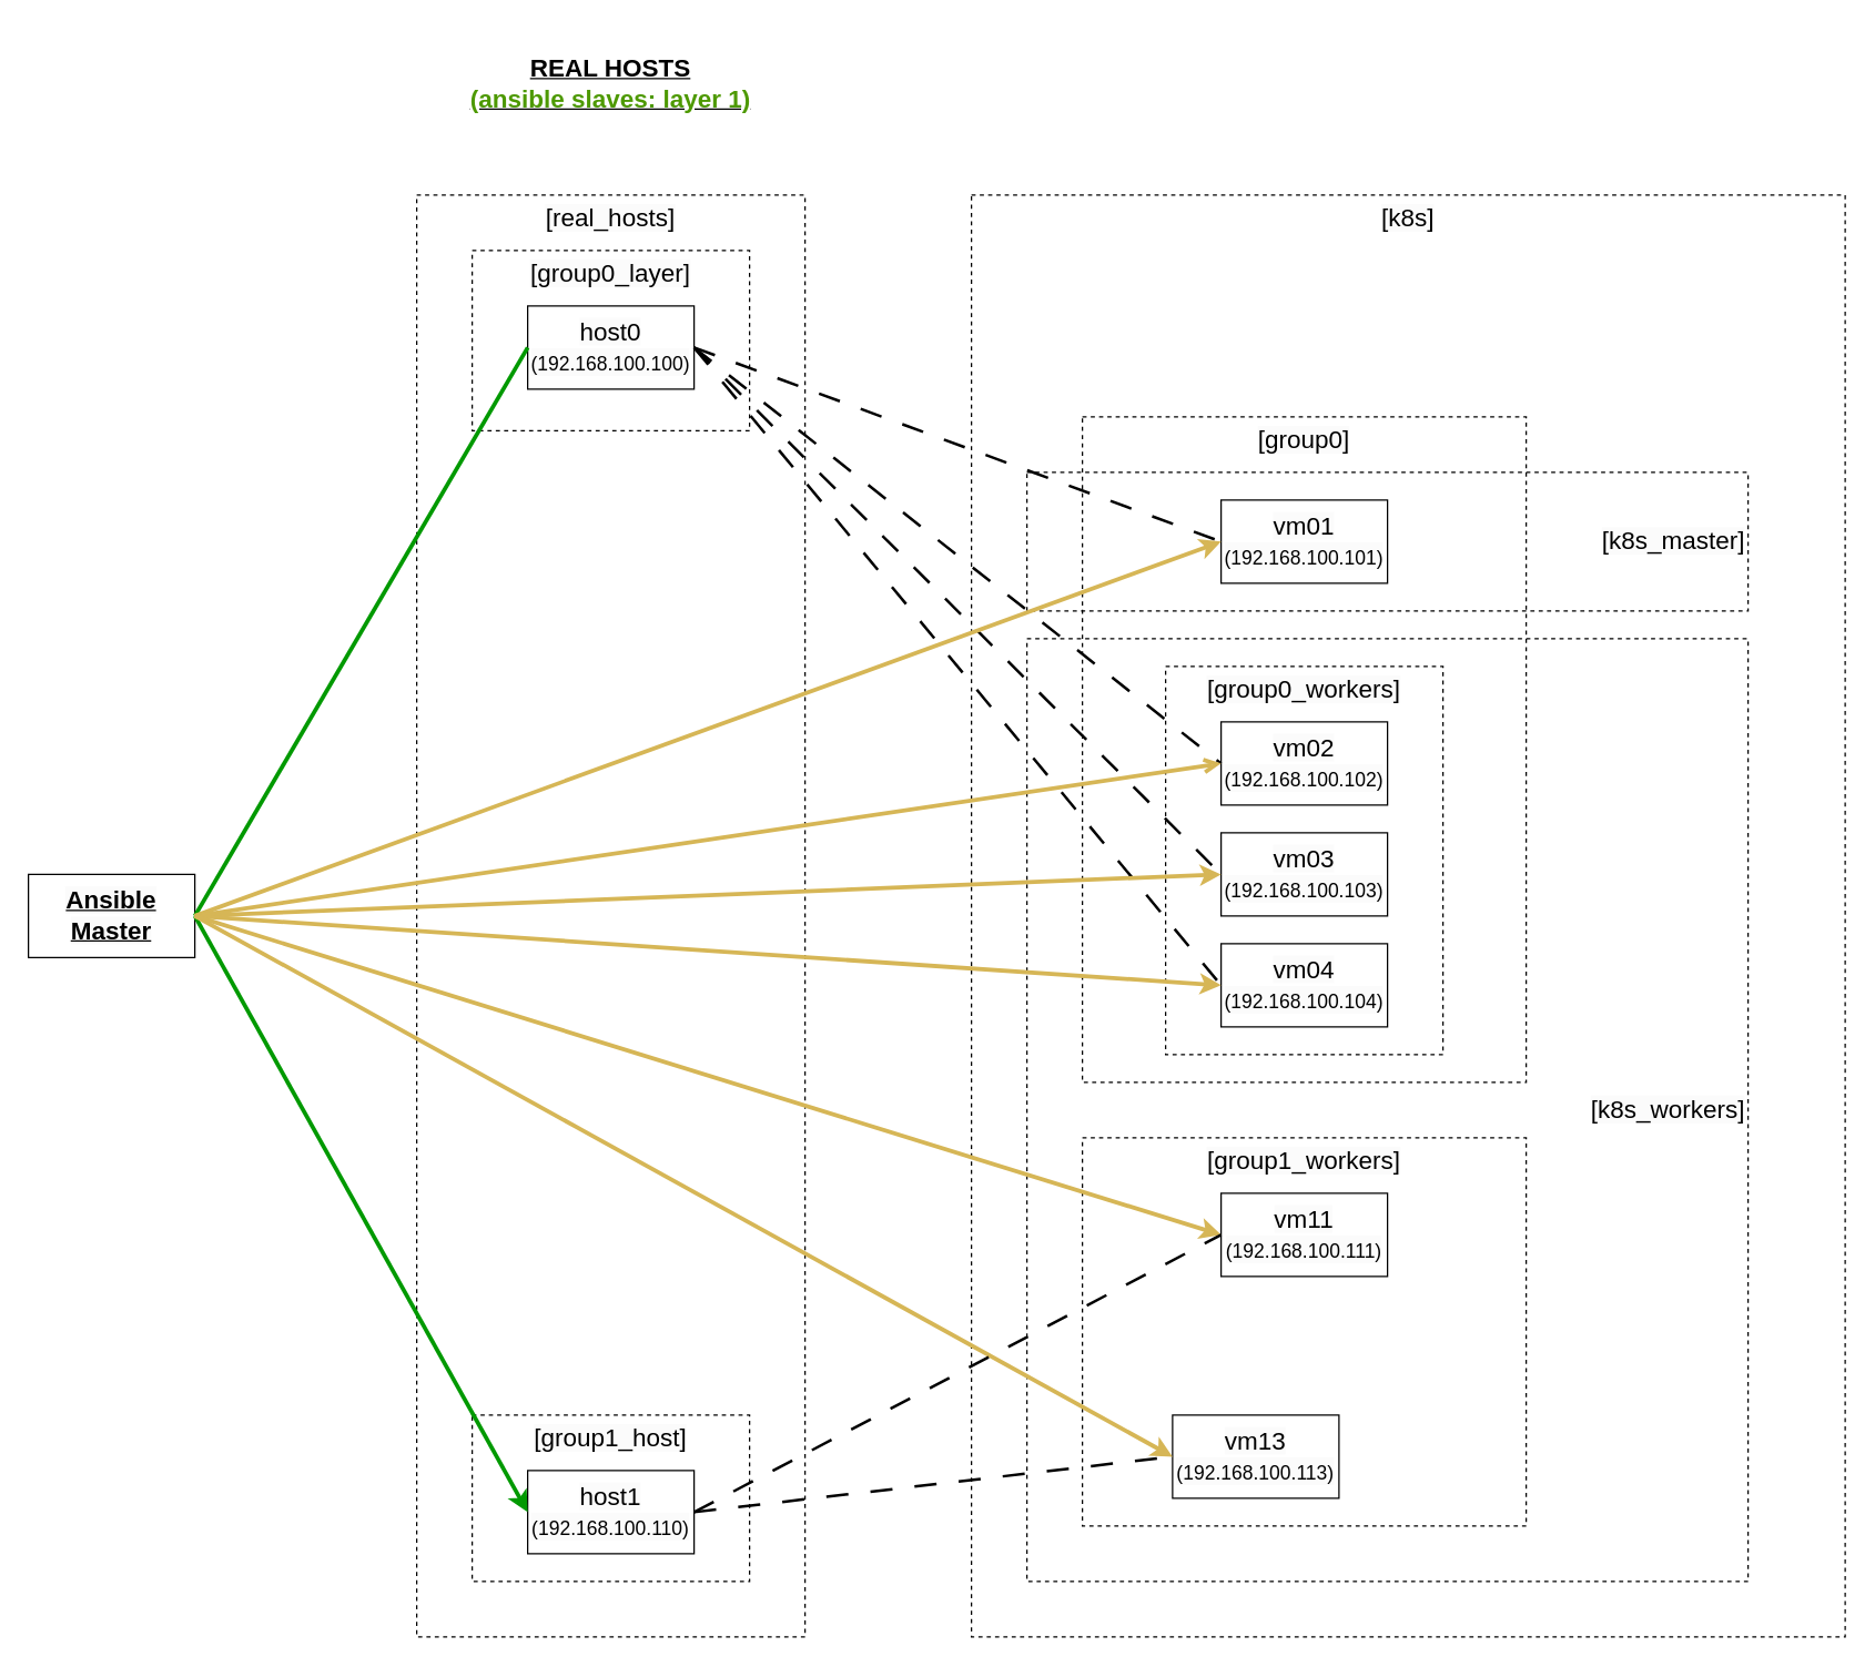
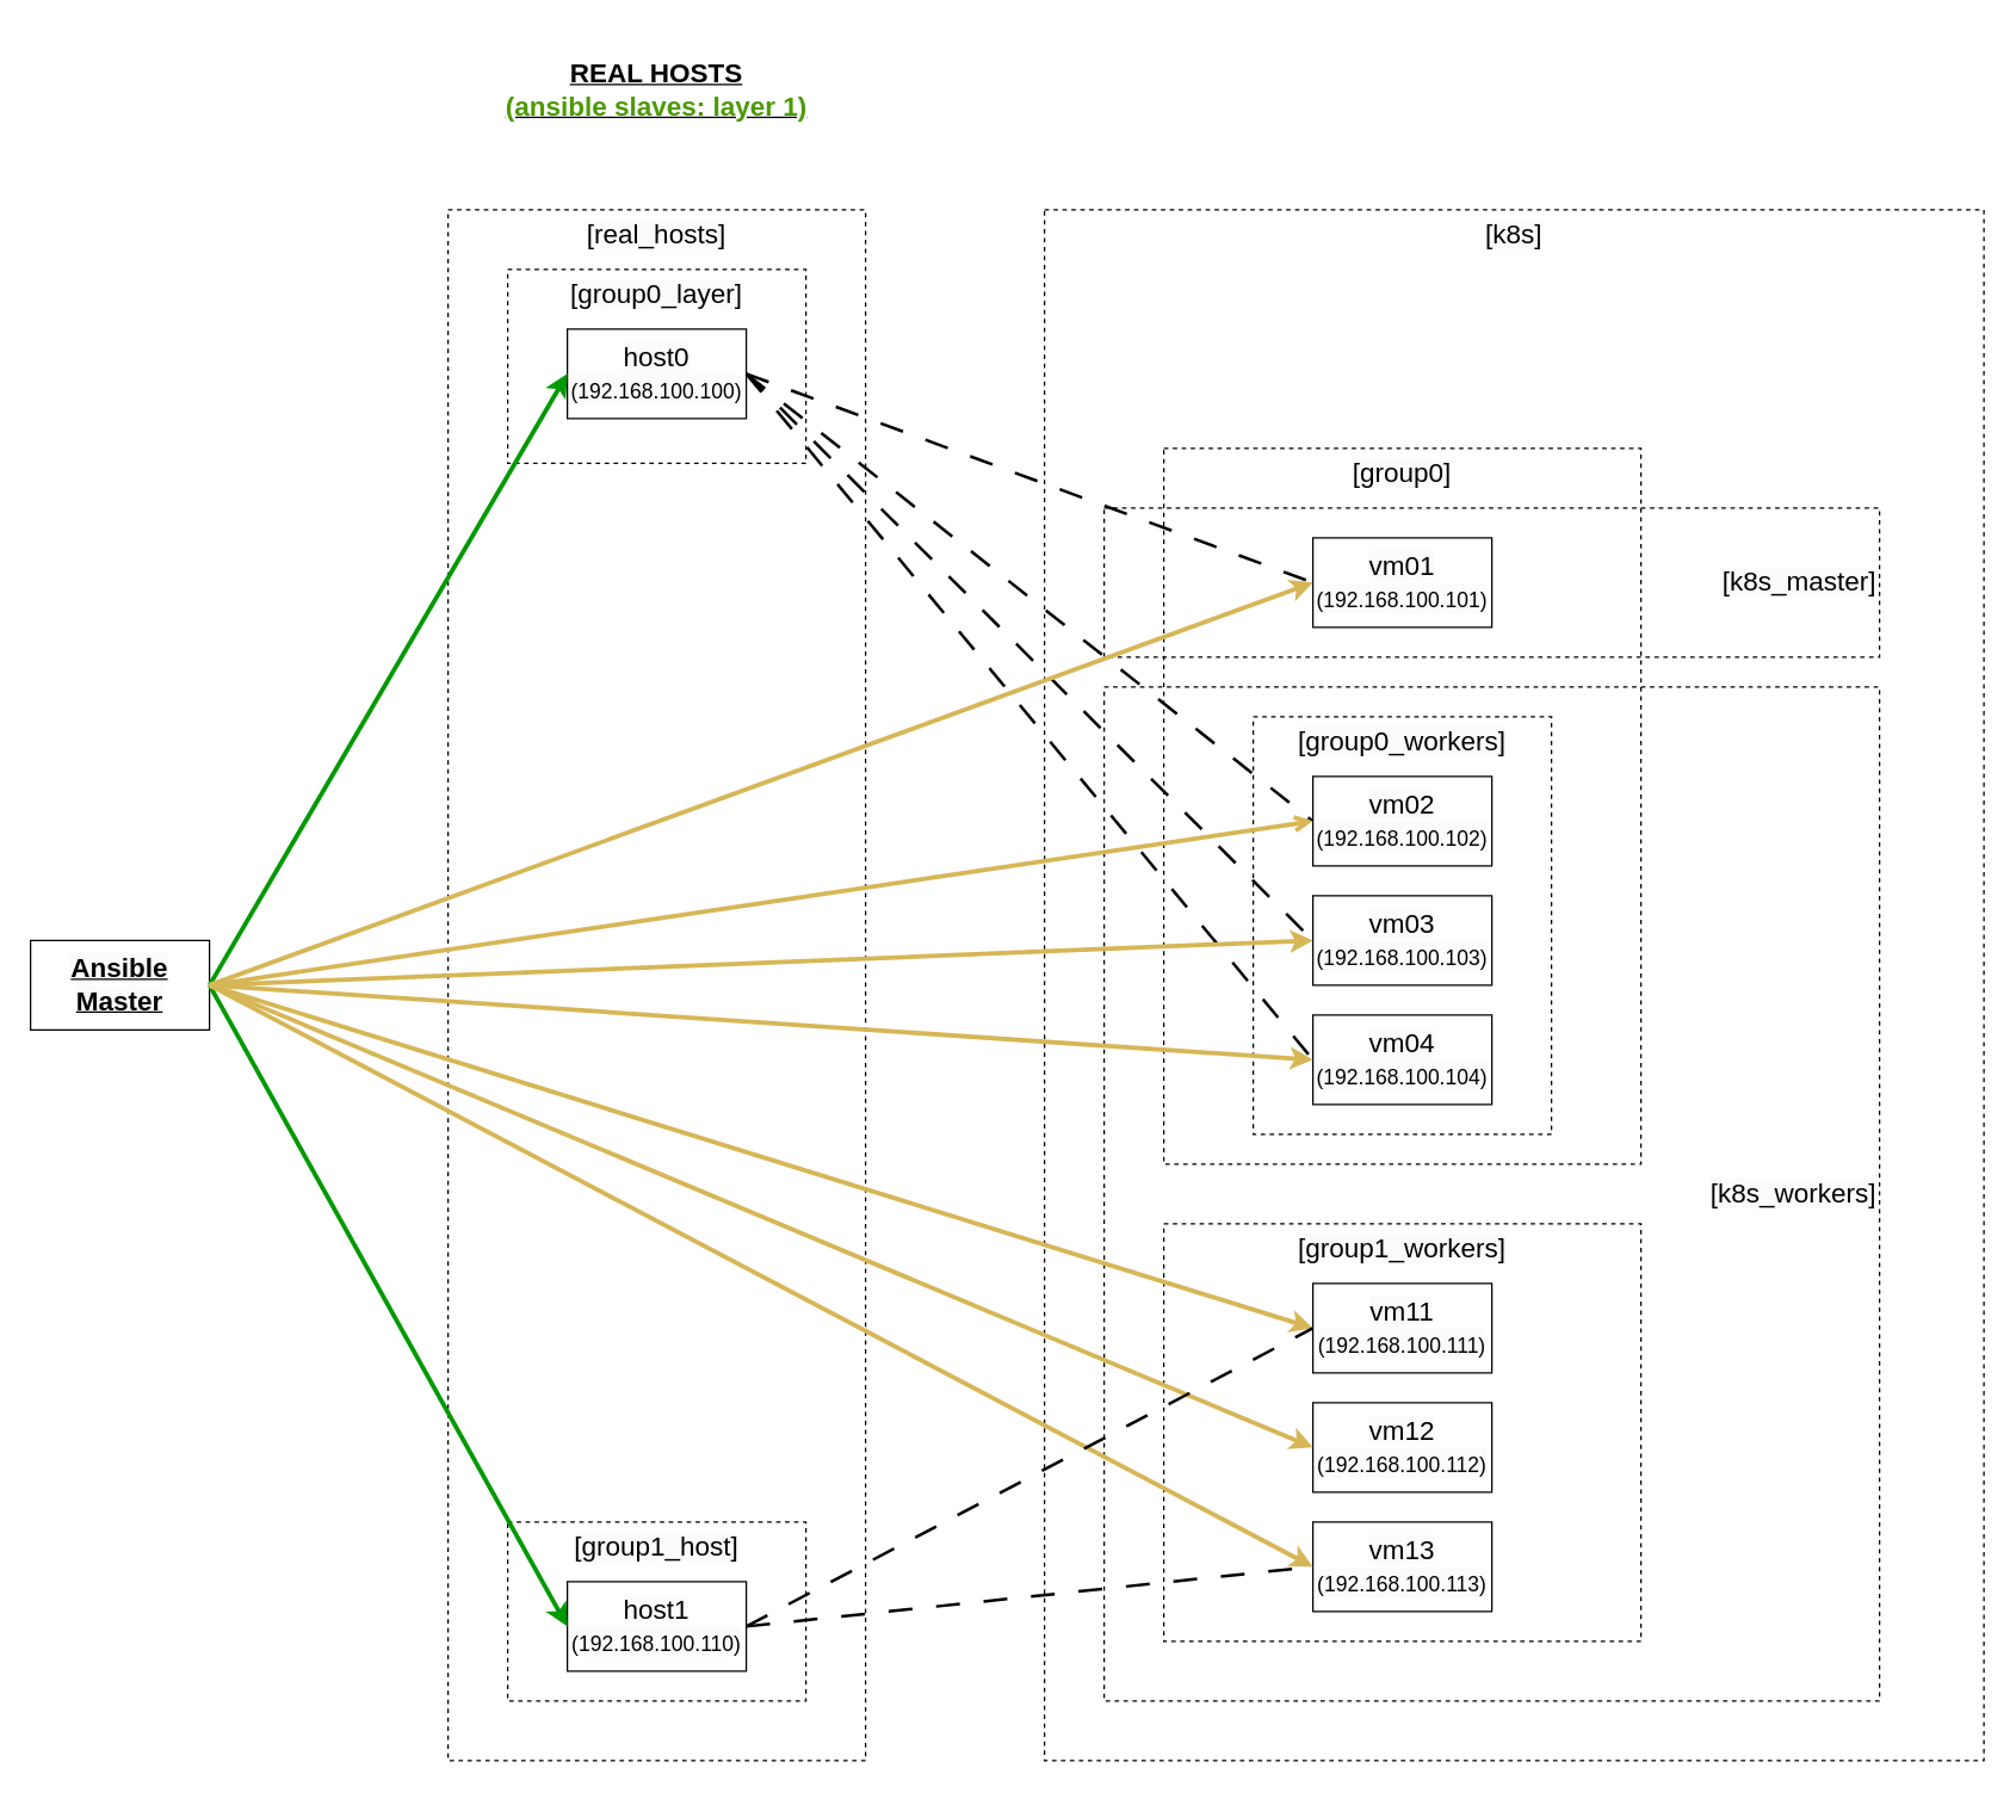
- <mxCell id="14" value="" style="endArrow=none;html=1;rounded=0;entryX=0;entryY=0.5;entryDx=0;entryDy=0;exitX=1;exitY=0.5;exitDx=0;exitDy=0;strokeWidth=3;strokeColor=#009900;" parent="1" source="11" target="12" edge="1"><mxGeometry width="50" height="50" relative="1" as="geometry"><mxPoint x="440" y="730" as="sourcePoint" /><mxPoint x="490" y="680" as="targetPoint" /></mxGeometry></mxCell>
+ <mxCell id="14" value="" style="endArrow=classic;html=1;rounded=0;entryX=0;entryY=0.5;entryDx=0;entryDy=0;exitX=1;exitY=0.5;exitDx=0;exitDy=0;strokeWidth=3;strokeColor=#009900;" parent="1" source="11" target="12" edge="1"><mxGeometry width="50" height="50" relative="1" as="geometry"><mxPoint x="440" y="730" as="sourcePoint" /><mxPoint x="490" y="680" as="targetPoint" /></mxGeometry></mxCell>
+ <mxCell id="32" value="" style="endArrow=classic;html=1;rounded=0;entryX=0;entryY=0.5;entryDx=0;entryDy=0;exitX=1;exitY=0.5;exitDx=0;exitDy=0;fillColor=#fff2cc;strokeColor=#d6b656;gradientColor=#ffd966;strokeWidth=3;" parent="1" source="11" target="20" edge="1"><mxGeometry width="50" height="50" relative="1" as="geometry"><mxPoint x="150" y="670" as="sourcePoint" /><mxPoint x="890" y="720" as="targetPoint" /></mxGeometry></mxCell>
+ <mxCell id="20" value="&lt;span style=&quot;background-color: rgb(251, 251, 251);&quot;&gt;vm12&lt;/span&gt;&lt;div&gt;&lt;span style=&quot;background-color: rgb(251, 251, 251);&quot;&gt;&lt;font style=&quot;font-size: 14px;&quot;&gt;(192.168.100.112)&lt;/font&gt;&lt;/span&gt;&lt;/div&gt;" style="rounded=0;whiteSpace=wrap;html=1;fontSize=18;" parent="1" vertex="1"><mxGeometry x="880" y="940" width="120" height="60" as="geometry" /></mxCell>
- <mxCell id="21" value="&lt;span style=&quot;background-color: rgb(251, 251, 251);&quot;&gt;vm13&lt;/span&gt;&lt;div&gt;&lt;span style=&quot;background-color: rgb(251, 251, 251);&quot;&gt;&lt;font style=&quot;font-size: 14px;&quot;&gt;(192.168.100.113)&lt;/font&gt;&lt;/span&gt;&lt;/div&gt;" style="rounded=0;whiteSpace=wrap;html=1;fontSize=18;" parent="1" vertex="1"><mxGeometry x="845" y="1020" width="120" height="60" as="geometry" /></mxCell>
+ <mxCell id="21" value="&lt;span style=&quot;background-color: rgb(251, 251, 251);&quot;&gt;vm13&lt;/span&gt;&lt;div&gt;&lt;span style=&quot;background-color: rgb(251, 251, 251);&quot;&gt;&lt;font style=&quot;font-size: 14px;&quot;&gt;(192.168.100.113)&lt;/font&gt;&lt;/span&gt;&lt;/div&gt;" style="rounded=0;whiteSpace=wrap;html=1;fontSize=18;" parent="1" vertex="1"><mxGeometry x="880" y="1020" width="120" height="60" as="geometry" /></mxCell>
